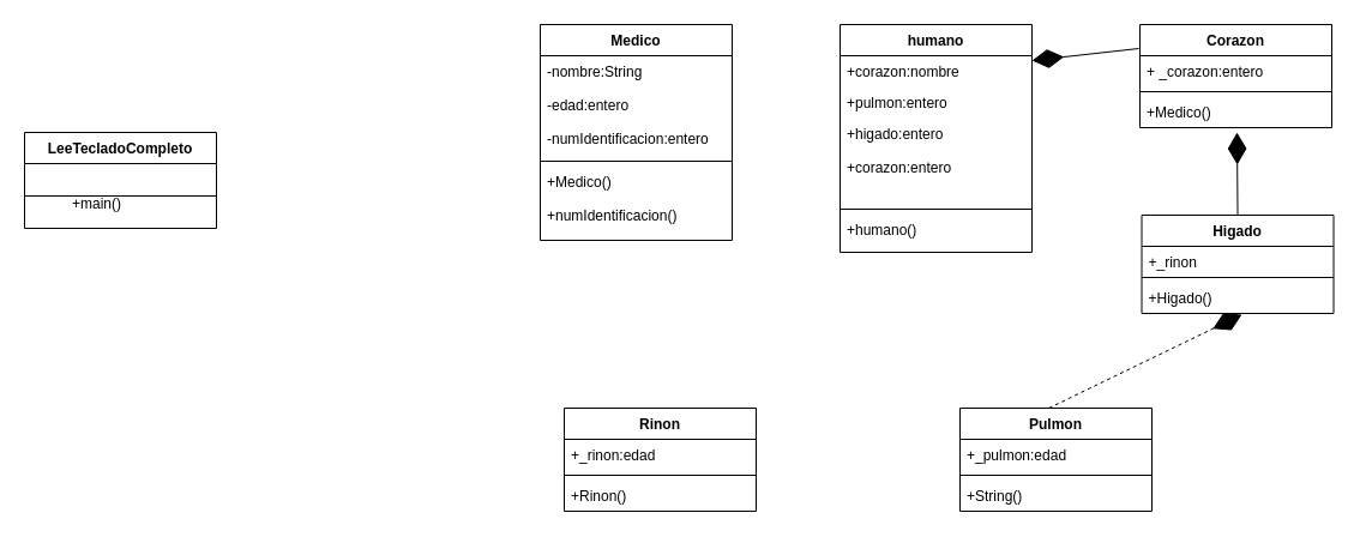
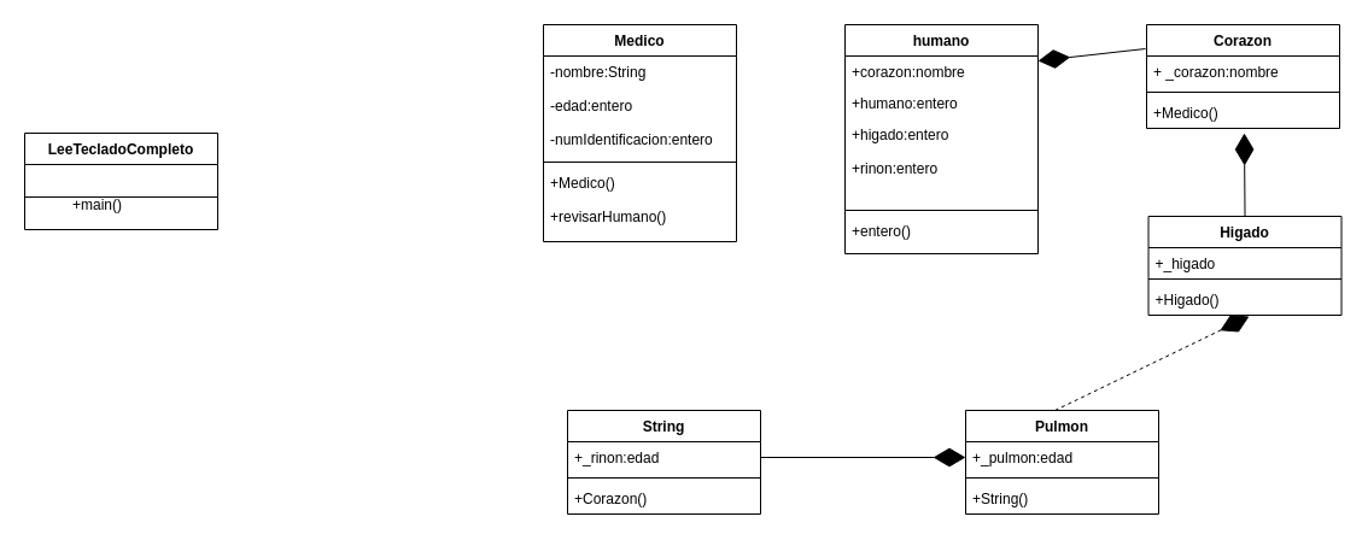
- <mxCell id="9" value="+ _corazon:entero" style="text;strokeColor=none;fillColor=none;align=left;verticalAlign=top;spacingLeft=4;spacingRight=4;overflow=hidden;rotatable=0;points=[[0,0.5],[1,0.5]];portConstraint=eastwest;" parent="8" vertex="1"><mxGeometry y="26" width="160" height="26" as="geometry" /></mxCell>
+ <mxCell id="9" value="+ _corazon:nombre" style="text;strokeColor=none;fillColor=none;align=left;verticalAlign=top;spacingLeft=4;spacingRight=4;overflow=hidden;rotatable=0;points=[[0,0.5],[1,0.5]];portConstraint=eastwest;" parent="8" vertex="1"><mxGeometry y="26" width="160" height="26" as="geometry" /></mxCell>
- <mxCell id="4" value="+pulmon:entero" style="text;align=left;verticalAlign=top;spacingLeft=4;spacingRight=4;overflow=hidden;rotatable=0;points=[[0,0.5],[1,0.5]];portConstraint=eastwest;rounded=0;shadow=0;html=0;" parent="2" vertex="1"><mxGeometry y="52" width="160" height="26" as="geometry" /></mxCell>
+ <mxCell id="4" value="+humano:entero" style="text;align=left;verticalAlign=top;spacingLeft=4;spacingRight=4;overflow=hidden;rotatable=0;points=[[0,0.5],[1,0.5]];portConstraint=eastwest;rounded=0;shadow=0;html=0;" parent="2" vertex="1"><mxGeometry y="52" width="160" height="26" as="geometry" /></mxCell>
- <mxCell id="5" value="+higado:entero&#10;&#10;+corazon:entero" style="text;align=left;verticalAlign=top;spacingLeft=4;spacingRight=4;overflow=hidden;rotatable=0;points=[[0,0.5],[1,0.5]];portConstraint=eastwest;rounded=0;shadow=0;html=0;" parent="2" vertex="1"><mxGeometry y="78" width="160" height="72" as="geometry" /></mxCell>
+ <mxCell id="5" value="+higado:entero&#10;&#10;+rinon:entero" style="text;align=left;verticalAlign=top;spacingLeft=4;spacingRight=4;overflow=hidden;rotatable=0;points=[[0,0.5],[1,0.5]];portConstraint=eastwest;rounded=0;shadow=0;html=0;" parent="2" vertex="1"><mxGeometry y="78" width="160" height="72" as="geometry" /></mxCell>
- <mxCell id="27" value="+Medico()&#10;&#10;+numIdentificacion()&#10;&#10;" style="text;strokeColor=none;fillColor=none;align=left;verticalAlign=top;spacingLeft=4;spacingRight=4;overflow=hidden;rotatable=0;points=[[0,0.5],[1,0.5]];portConstraint=eastwest;" parent="24" vertex="1"><mxGeometry y="118" width="160" height="62" as="geometry" /></mxCell>
+ <mxCell id="27" value="+Medico()&#10;&#10;+revisarHumano()&#10;&#10;" style="text;strokeColor=none;fillColor=none;align=left;verticalAlign=top;spacingLeft=4;spacingRight=4;overflow=hidden;rotatable=0;points=[[0,0.5],[1,0.5]];portConstraint=eastwest;" parent="24" vertex="1"><mxGeometry y="118" width="160" height="62" as="geometry" /></mxCell>
- <mxCell id="7" value="+humano()&#10;" style="text;align=left;verticalAlign=top;spacingLeft=4;spacingRight=4;overflow=hidden;rotatable=0;points=[[0,0.5],[1,0.5]];portConstraint=eastwest;" parent="2" vertex="1"><mxGeometry y="158" width="160" height="32" as="geometry" /></mxCell>
+ <mxCell id="7" value="+entero()&#10;" style="text;align=left;verticalAlign=top;spacingLeft=4;spacingRight=4;overflow=hidden;rotatable=0;points=[[0,0.5],[1,0.5]];portConstraint=eastwest;" parent="2" vertex="1"><mxGeometry y="158" width="160" height="32" as="geometry" /></mxCell>
- <mxCell id="21" value="+_rinon" style="text;strokeColor=none;fillColor=none;align=left;verticalAlign=top;spacingLeft=4;spacingRight=4;overflow=hidden;rotatable=0;points=[[0,0.5],[1,0.5]];portConstraint=eastwest;" parent="20" vertex="1"><mxGeometry y="26" width="160" height="22" as="geometry" /></mxCell>
+ <mxCell id="21" value="+_higado" style="text;strokeColor=none;fillColor=none;align=left;verticalAlign=top;spacingLeft=4;spacingRight=4;overflow=hidden;rotatable=0;points=[[0,0.5],[1,0.5]];portConstraint=eastwest;" parent="20" vertex="1"><mxGeometry y="26" width="160" height="22" as="geometry" /></mxCell>
- <mxCell id="16" value="Rinon" style="swimlane;fontStyle=1;align=center;verticalAlign=top;childLayout=stackLayout;horizontal=1;startSize=26;horizontalStack=0;resizeParent=1;resizeParentMax=0;resizeLast=0;collapsible=1;marginBottom=0;" parent="1" vertex="1"><mxGeometry x="470" y="340" width="160" height="86" as="geometry" /></mxCell>
+ <mxCell id="16" value="String" style="swimlane;fontStyle=1;align=center;verticalAlign=top;childLayout=stackLayout;horizontal=1;startSize=26;horizontalStack=0;resizeParent=1;resizeParentMax=0;resizeLast=0;collapsible=1;marginBottom=0;" parent="1" vertex="1"><mxGeometry x="470" y="340" width="160" height="86" as="geometry" /></mxCell>
+ <mxCell id="31" value="" style="endArrow=diamondThin;endFill=1;endSize=24;html=1;entryX=0;entryY=0.5;entryDx=0;entryDy=0;exitX=1;exitY=0.5;exitDx=0;exitDy=0;" parent="1" source="17" target="13" edge="1"><mxGeometry width="160" relative="1" as="geometry"><mxPoint x="750" y="210" as="sourcePoint" /><mxPoint x="910" y="210" as="targetPoint" /></mxGeometry></mxCell>
- <mxCell id="19" value="+Rinon()" style="text;strokeColor=none;fillColor=none;align=left;verticalAlign=top;spacingLeft=4;spacingRight=4;overflow=hidden;rotatable=0;points=[[0,0.5],[1,0.5]];portConstraint=eastwest;" parent="16" vertex="1"><mxGeometry y="60" width="160" height="26" as="geometry" /></mxCell>
+ <mxCell id="19" value="+Corazon()" style="text;strokeColor=none;fillColor=none;align=left;verticalAlign=top;spacingLeft=4;spacingRight=4;overflow=hidden;rotatable=0;points=[[0,0.5],[1,0.5]];portConstraint=eastwest;" parent="16" vertex="1"><mxGeometry y="60" width="160" height="26" as="geometry" /></mxCell>
